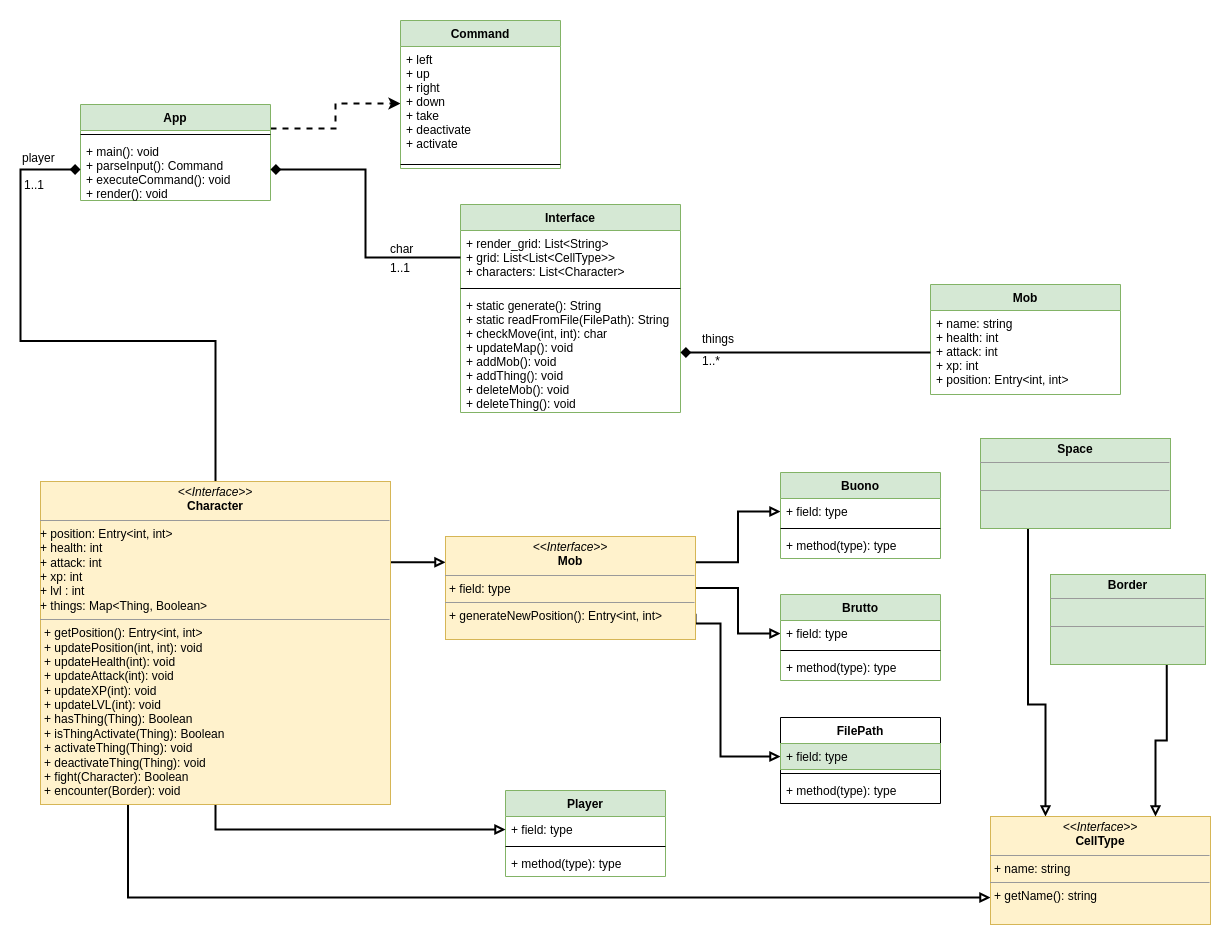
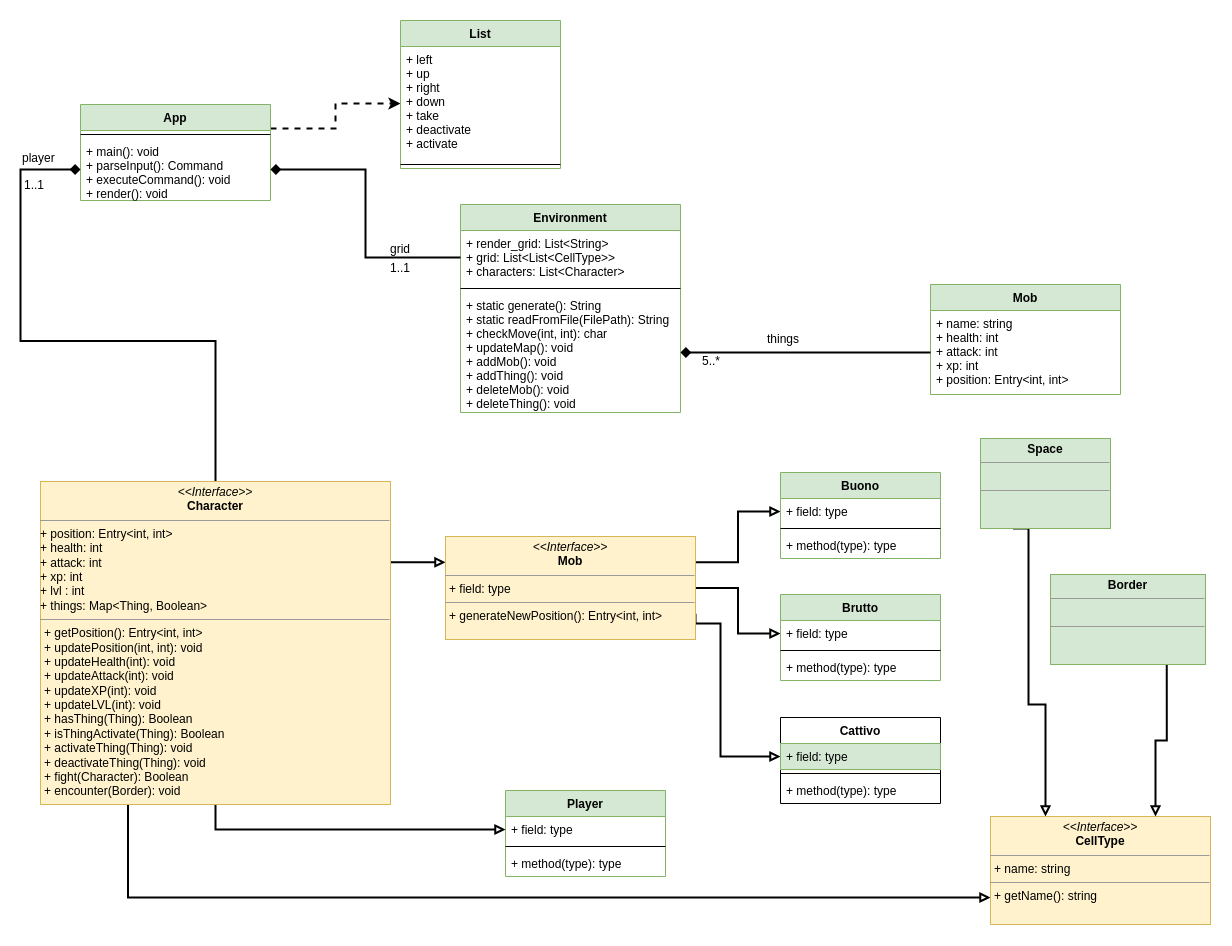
- <mxCell id="19" value="Command" style="swimlane;fontStyle=1;align=center;verticalAlign=top;childLayout=stackLayout;horizontal=1;startSize=26;horizontalStack=0;resizeParent=1;resizeParentMax=0;resizeLast=0;collapsible=1;marginBottom=0;fillColor=#d5e8d4;strokeColor=#82b366;" parent="1" vertex="1"><mxGeometry x="400" y="20" width="160" height="148" as="geometry" /></mxCell>
+ <mxCell id="19" value="List" style="swimlane;fontStyle=1;align=center;verticalAlign=top;childLayout=stackLayout;horizontal=1;startSize=26;horizontalStack=0;resizeParent=1;resizeParentMax=0;resizeLast=0;collapsible=1;marginBottom=0;fillColor=#d5e8d4;strokeColor=#82b366;" parent="1" vertex="1"><mxGeometry x="400" y="20" width="160" height="148" as="geometry" /></mxCell>
- <mxCell id="10" value="Interface" style="swimlane;fontStyle=1;align=center;verticalAlign=top;childLayout=stackLayout;horizontal=1;startSize=26;horizontalStack=0;resizeParent=1;resizeParentMax=0;resizeLast=0;collapsible=1;marginBottom=0;fillColor=#d5e8d4;strokeColor=#82b366;" parent="1" vertex="1"><mxGeometry x="460" y="204" width="220" height="208" as="geometry" /></mxCell>
+ <mxCell id="10" value="Environment" style="swimlane;fontStyle=1;align=center;verticalAlign=top;childLayout=stackLayout;horizontal=1;startSize=26;horizontalStack=0;resizeParent=1;resizeParentMax=0;resizeLast=0;collapsible=1;marginBottom=0;fillColor=#d5e8d4;strokeColor=#82b366;" parent="1" vertex="1"><mxGeometry x="460" y="204" width="220" height="208" as="geometry" /></mxCell>
- <mxCell id="49" value="&lt;div&gt;char&lt;/div&gt;" style="text;html=1;resizable=0;points=[];autosize=1;align=left;verticalAlign=top;spacingTop=-4;" vertex="1" parent="1"><mxGeometry x="388" y="239" width="40" height="20" as="geometry" /></mxCell>
+ <mxCell id="49" value="&lt;div&gt;grid&lt;/div&gt;" style="text;html=1;resizable=0;points=[];autosize=1;align=left;verticalAlign=top;spacingTop=-4;" vertex="1" parent="1"><mxGeometry x="388" y="239" width="40" height="20" as="geometry" /></mxCell>
- <mxCell id="52" value="things" style="text;html=1;resizable=0;points=[];autosize=1;align=left;verticalAlign=top;spacingTop=-4;" vertex="1" parent="1"><mxGeometry x="700" y="329" width="50" height="20" as="geometry" /></mxCell>
+ <mxCell id="52" value="things" style="text;html=1;resizable=0;points=[];autosize=1;align=left;verticalAlign=top;spacingTop=-4;" vertex="1" parent="1"><mxGeometry x="765" y="329" width="50" height="20" as="geometry" /></mxCell>
- <mxCell id="53" value="1..*" style="text;html=1;resizable=0;points=[];autosize=1;align=left;verticalAlign=top;spacingTop=-4;" vertex="1" parent="1"><mxGeometry x="700" y="351" width="30" height="20" as="geometry" /></mxCell>
+ <mxCell id="53" value="5..*" style="text;html=1;resizable=0;points=[];autosize=1;align=left;verticalAlign=top;spacingTop=-4;" vertex="1" parent="1"><mxGeometry x="700" y="351" width="30" height="20" as="geometry" /></mxCell>
- <mxCell id="42" value="&lt;p style=&quot;margin: 0px ; margin-top: 4px ; text-align: center&quot;&gt;&lt;b&gt;Space&lt;/b&gt;&lt;/p&gt;&lt;hr size=&quot;1&quot;&gt;&lt;p style=&quot;margin: 0px ; margin-left: 4px&quot;&gt;&lt;br&gt;&lt;/p&gt;&lt;hr size=&quot;1&quot;&gt;&lt;p style=&quot;margin: 0px ; margin-left: 4px&quot;&gt;&lt;br&gt;&lt;/p&gt;" style="verticalAlign=top;align=left;overflow=fill;fontSize=12;fontFamily=Helvetica;html=1;fillColor=#d5e8d4;strokeColor=#82b366;" parent="1" vertex="1"><mxGeometry x="980" y="438" width="190" height="90" as="geometry" /></mxCell>
+ <mxCell id="42" value="&lt;p style=&quot;margin: 0px ; margin-top: 4px ; text-align: center&quot;&gt;&lt;b&gt;Space&lt;/b&gt;&lt;/p&gt;&lt;hr size=&quot;1&quot;&gt;&lt;p style=&quot;margin: 0px ; margin-left: 4px&quot;&gt;&lt;br&gt;&lt;/p&gt;&lt;hr size=&quot;1&quot;&gt;&lt;p style=&quot;margin: 0px ; margin-left: 4px&quot;&gt;&lt;br&gt;&lt;/p&gt;" style="verticalAlign=top;align=left;overflow=fill;fontSize=12;fontFamily=Helvetica;html=1;fillColor=#d5e8d4;strokeColor=#82b366;" parent="1" vertex="1"><mxGeometry x="980" y="438" width="130" height="90" as="geometry" /></mxCell>
- <mxCell id="34" value="FilePath" style="swimlane;fontStyle=1;align=center;verticalAlign=top;childLayout=stackLayout;horizontal=1;startSize=26;horizontalStack=0;resizeParent=1;resizeParentMax=0;resizeLast=0;collapsible=1;marginBottom=0;" parent="1" vertex="1"><mxGeometry x="780" y="717" width="160" height="86" as="geometry" /></mxCell>
+ <mxCell id="34" value="Cattivo" style="swimlane;fontStyle=1;align=center;verticalAlign=top;childLayout=stackLayout;horizontal=1;startSize=26;horizontalStack=0;resizeParent=1;resizeParentMax=0;resizeLast=0;collapsible=1;marginBottom=0;" parent="1" vertex="1"><mxGeometry x="780" y="717" width="160" height="86" as="geometry" /></mxCell>
